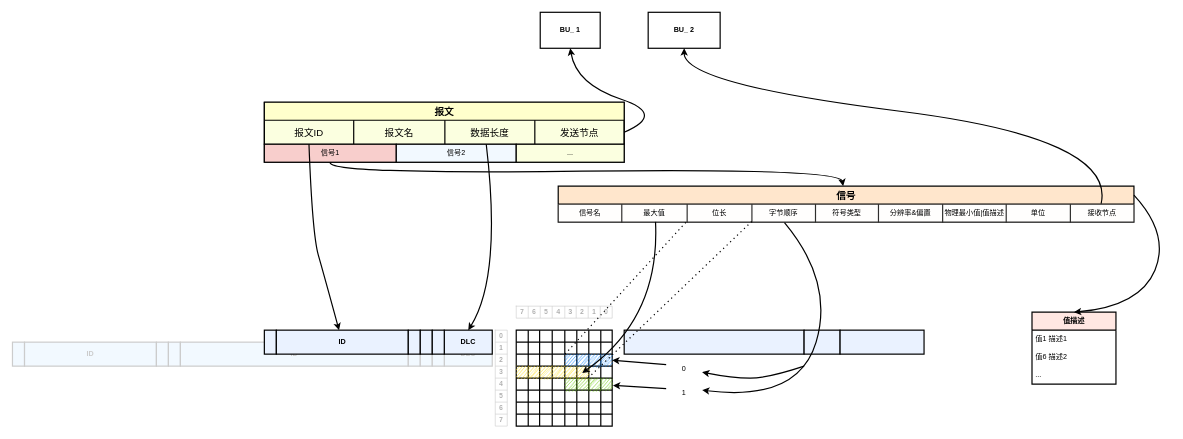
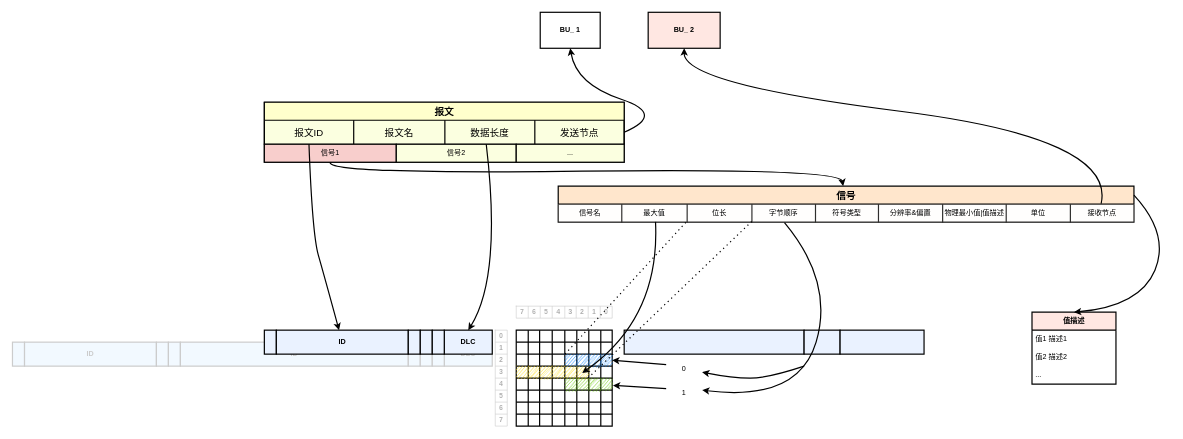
- <mxCell id="22" value="BU_ 2" style="rounded=0;whiteSpace=wrap;html=1;strokeColor=default;strokeWidth=2;fontStyle=1" parent="1" vertex="1"><mxGeometry x="1080" y="20" width="120" height="60" as="geometry" /></mxCell>
+ <mxCell id="22" value="BU_ 2" style="rounded=0;whiteSpace=wrap;html=1;strokeColor=default;strokeWidth=2;fontStyle=1;fillColor=#ffe7e2;" parent="1" vertex="1"><mxGeometry x="1080" y="20" width="120" height="60" as="geometry" /></mxCell>
- <mxCell id="42" value="信号2" style="rounded=0;whiteSpace=wrap;html=1;strokeWidth=2;fillColor=#f2f9ff;" parent="34" vertex="1"><mxGeometry x="220" y="70" width="200" height="30" as="geometry" /></mxCell>
+ <mxCell id="42" value="信号2" style="rounded=0;whiteSpace=wrap;html=1;strokeWidth=2;fillColor=#FBFFE0;" parent="34" vertex="1"><mxGeometry x="220" y="70" width="200" height="30" as="geometry" /></mxCell>
- <mxCell id="47" value="值6 描述2" style="text;strokeColor=none;fillColor=none;align=left;verticalAlign=middle;spacingLeft=4;spacingRight=4;overflow=hidden;points=[[0,0.5],[1,0.5]];portConstraint=eastwest;rotatable=0;whiteSpace=wrap;html=1;" parent="45" vertex="1"><mxGeometry y="60" width="140" height="30" as="geometry" /></mxCell>
+ <mxCell id="47" value="值2 描述2" style="text;strokeColor=none;fillColor=none;align=left;verticalAlign=middle;spacingLeft=4;spacingRight=4;overflow=hidden;points=[[0,0.5],[1,0.5]];portConstraint=eastwest;rotatable=0;whiteSpace=wrap;html=1;" parent="45" vertex="1"><mxGeometry y="60" width="140" height="30" as="geometry" /></mxCell>
